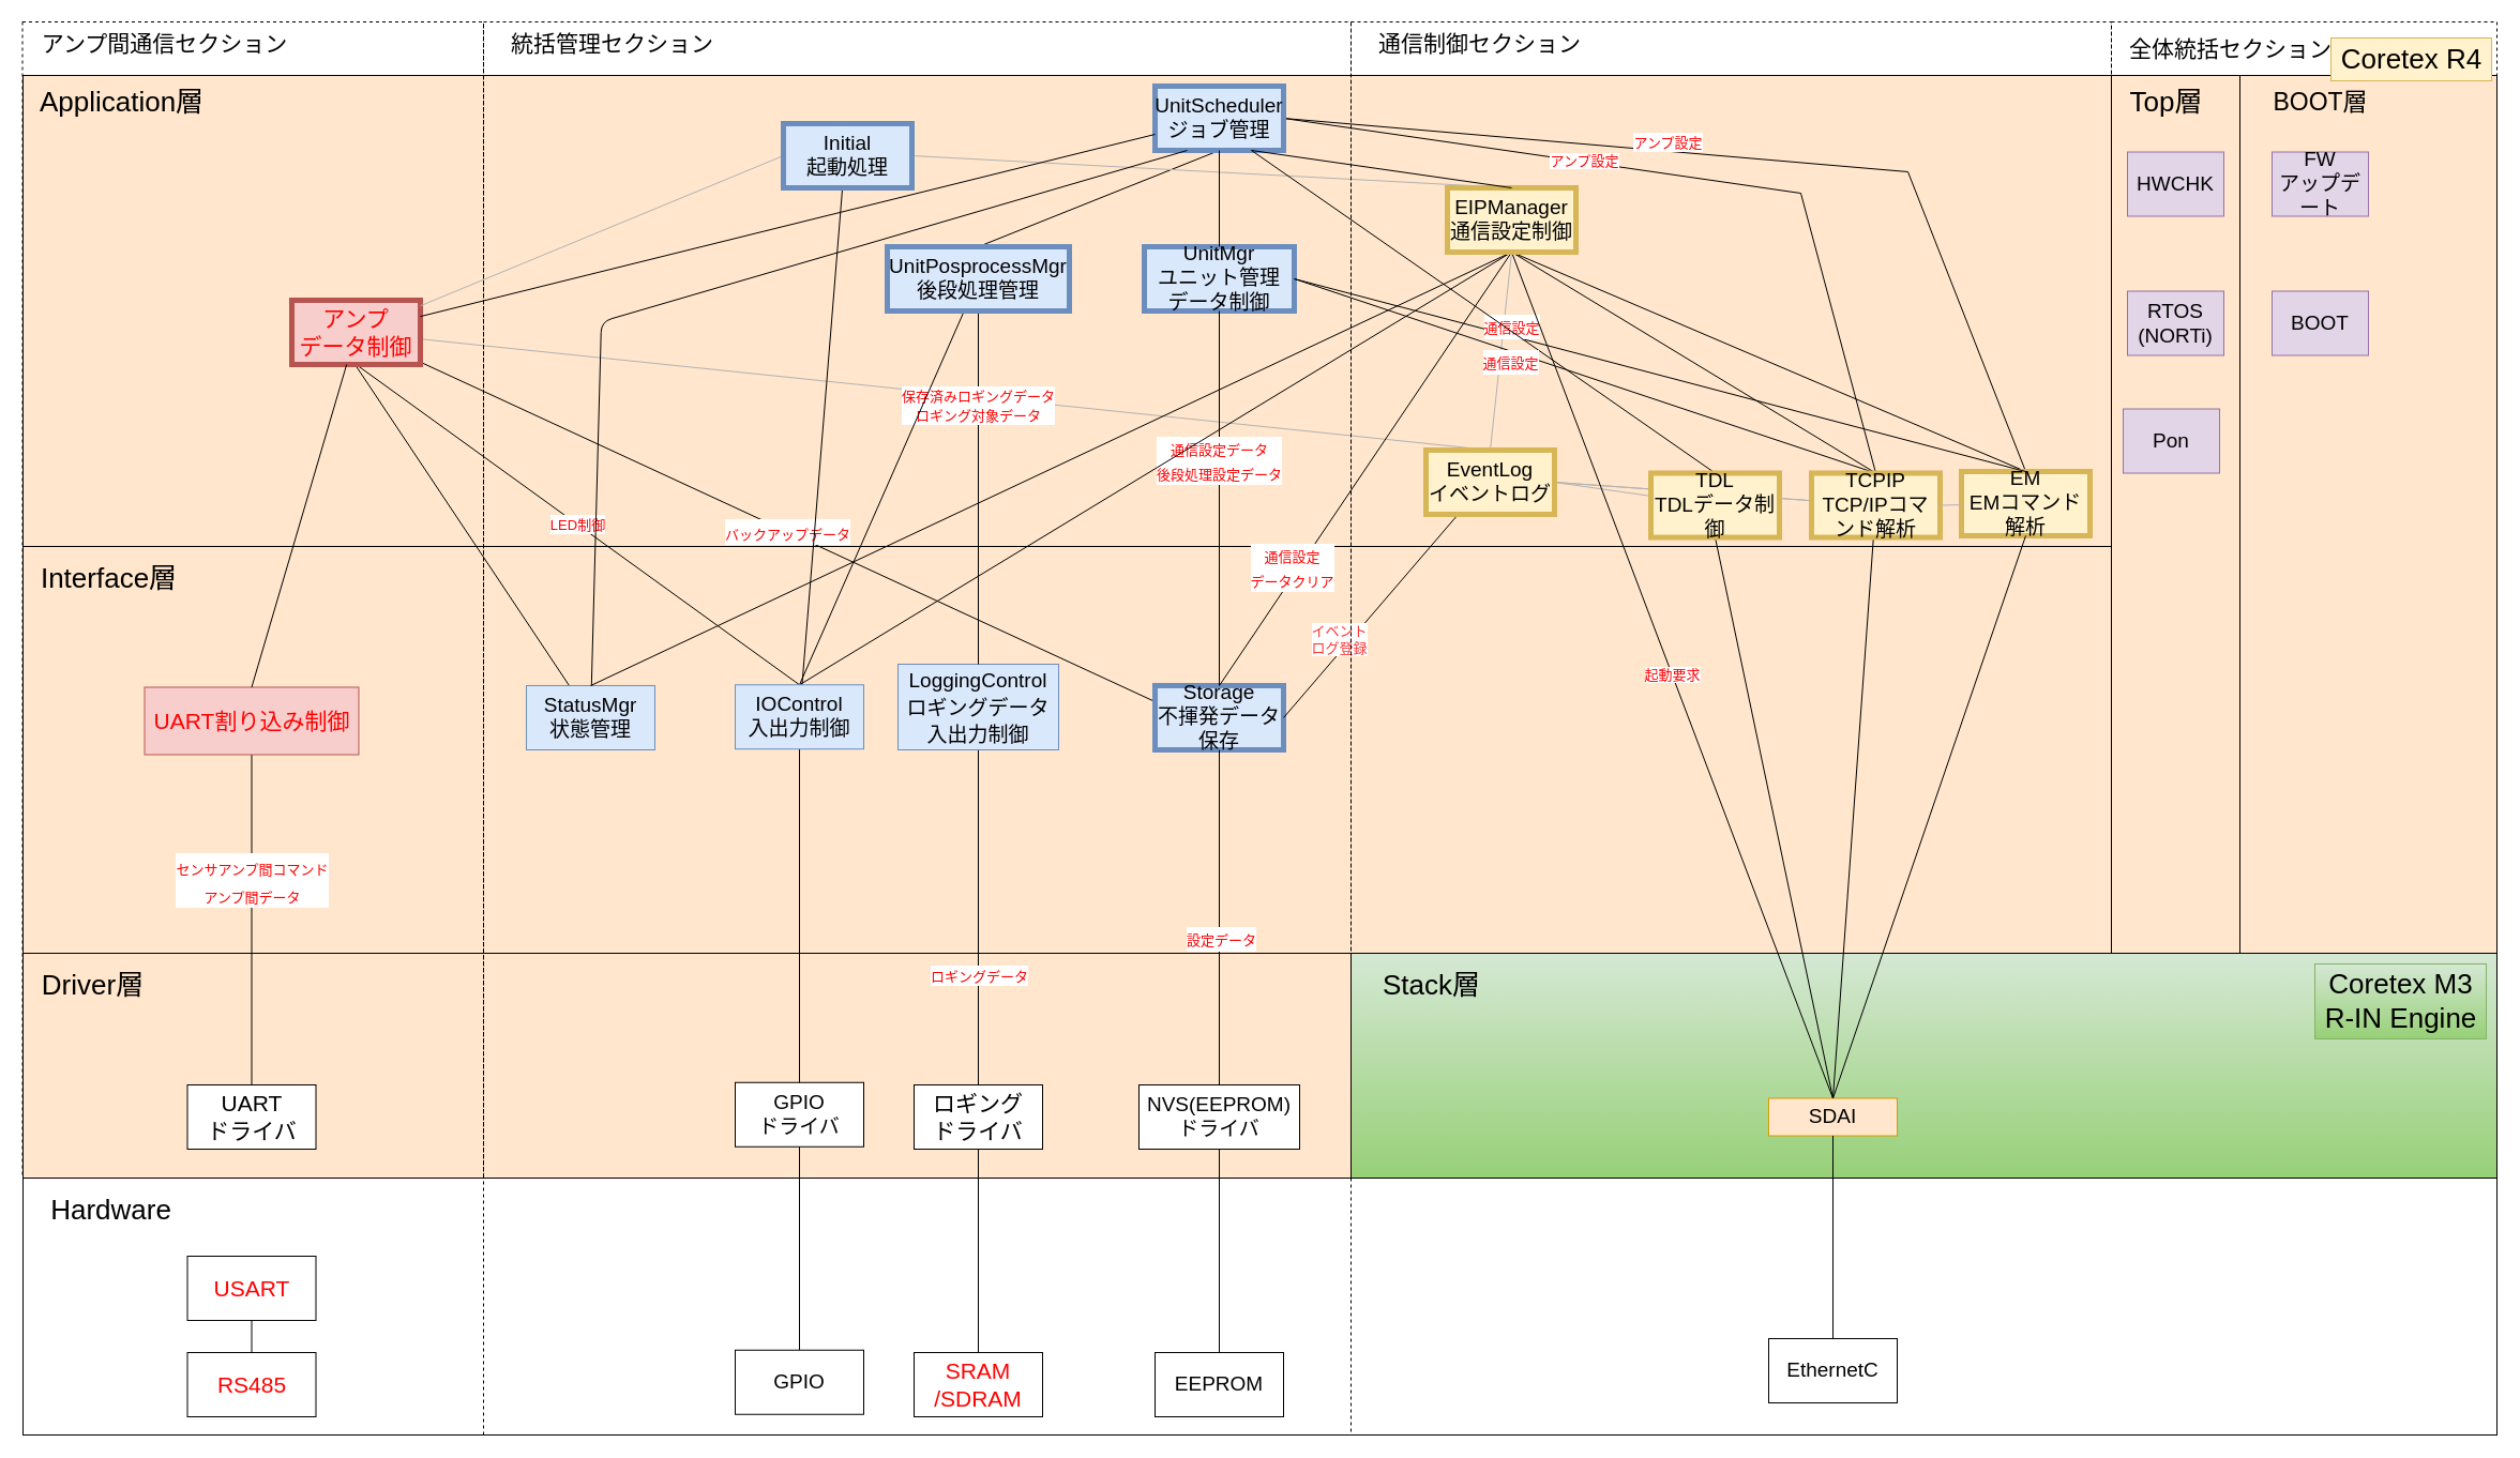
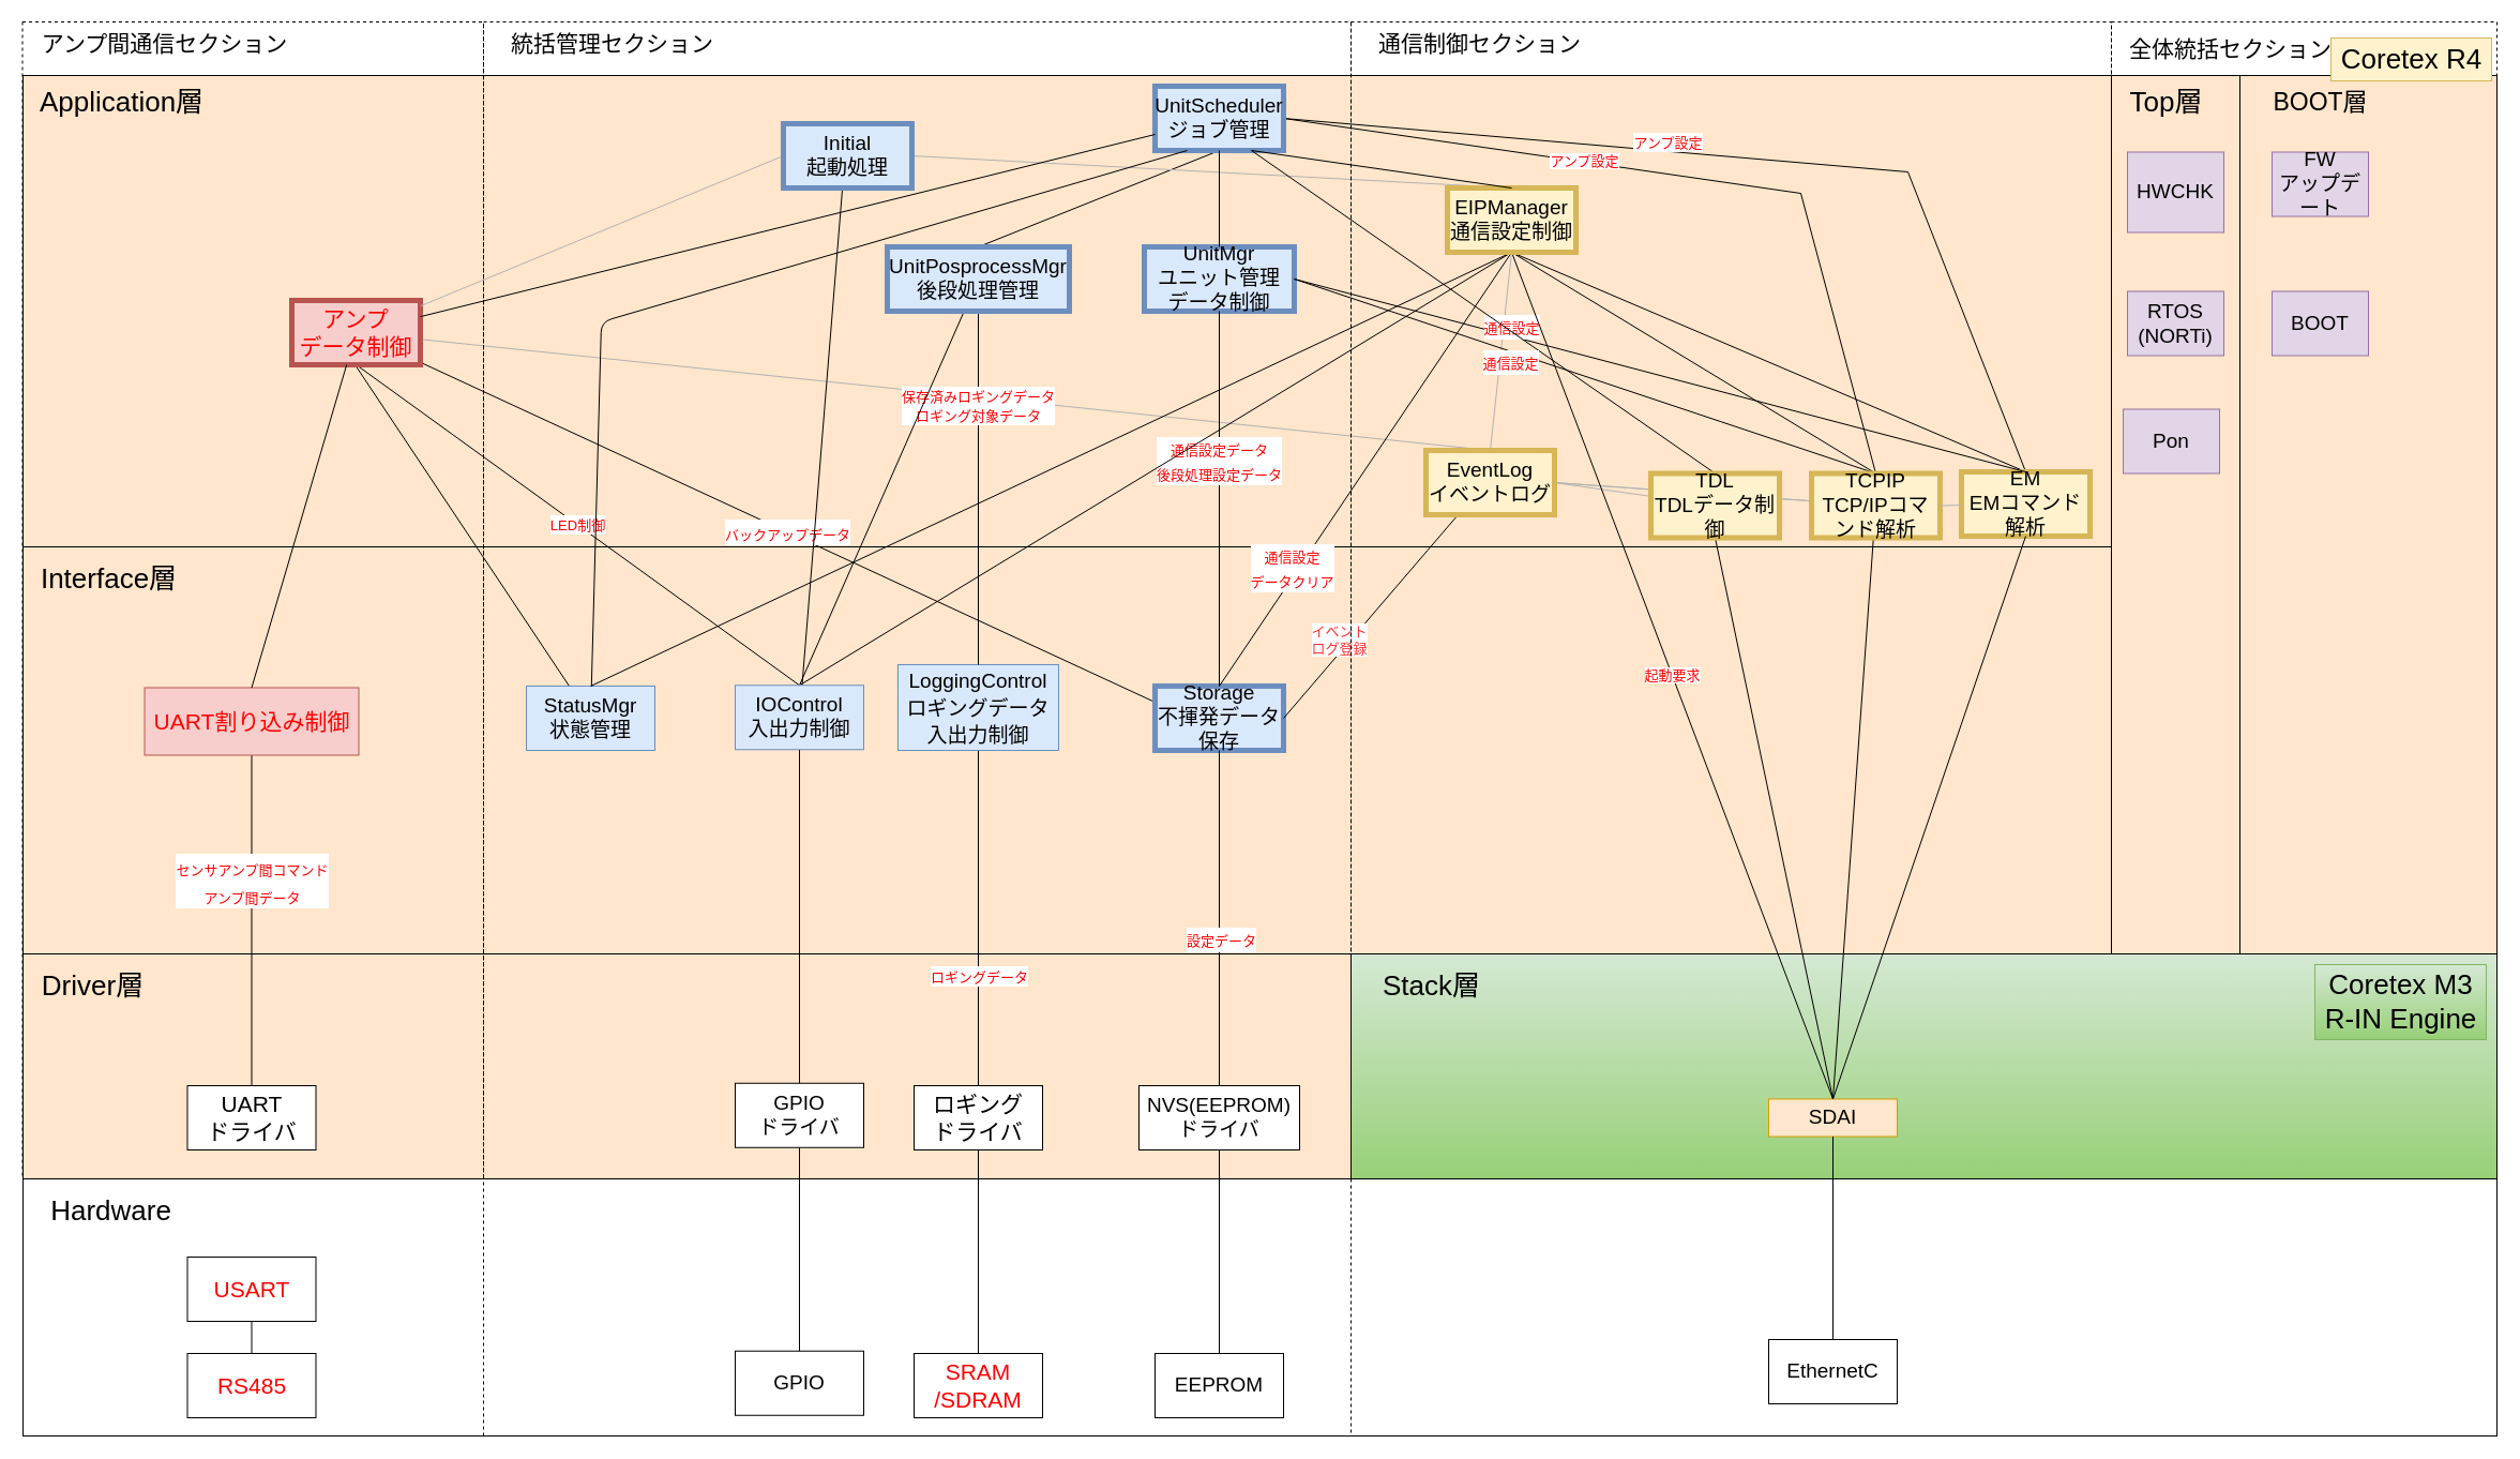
- <mxCell id="74" value="HWCHK" style="rounded=0;whiteSpace=wrap;html=1;fillColor=#e1d5e7;strokeColor=#9673a6;fontSize=19;" parent="1" vertex="1"><mxGeometry x="1986" y="141.5" width="90" height="60" as="geometry" /></mxCell>
+ <mxCell id="74" value="HWCHK" style="rounded=0;whiteSpace=wrap;html=1;fillColor=#e1d5e7;strokeColor=#9673a6;fontSize=19;" parent="1" vertex="1"><mxGeometry x="1986" y="141.5" width="90" height="75" as="geometry" /></mxCell>
